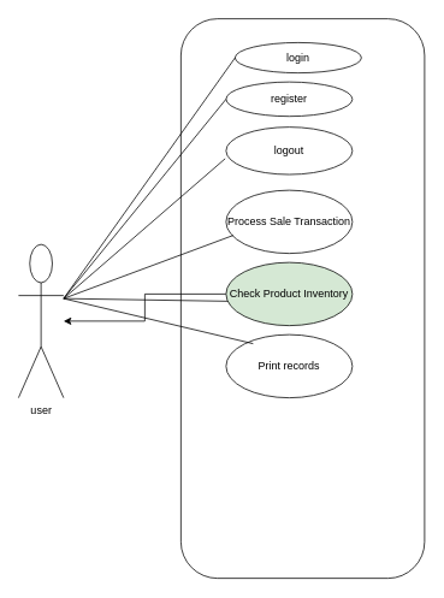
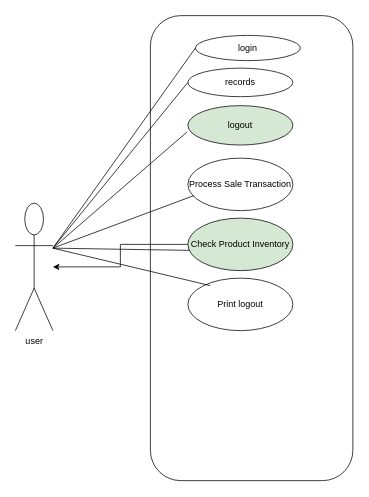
- <mxCell id="5" value="register" style="ellipse;whiteSpace=wrap;html=1;" vertex="1" parent="2"><mxGeometry x="50" y="70" width="140" height="38.09" as="geometry" /></mxCell>
+ <mxCell id="5" value="records" style="ellipse;whiteSpace=wrap;html=1;" vertex="1" parent="2"><mxGeometry x="50" y="70" width="140" height="38.09" as="geometry" /></mxCell>
- <mxCell id="6" value="logout" style="ellipse;whiteSpace=wrap;html=1;" vertex="1" parent="2"><mxGeometry x="50" y="120.0" width="140" height="52.55" as="geometry" /></mxCell>
+ <mxCell id="6" value="logout" style="ellipse;whiteSpace=wrap;html=1;fillColor=#d5e8d4;" vertex="1" parent="2"><mxGeometry x="50" y="120.0" width="140" height="52.55" as="geometry" /></mxCell>
- <mxCell id="10" value="Print records" style="ellipse;whiteSpace=wrap;html=1;" vertex="1" parent="2"><mxGeometry x="50" y="350" width="140" height="70" as="geometry" /></mxCell>
+ <mxCell id="10" value="Print logout" style="ellipse;whiteSpace=wrap;html=1;" vertex="1" parent="2"><mxGeometry x="50" y="350" width="140" height="70" as="geometry" /></mxCell>
